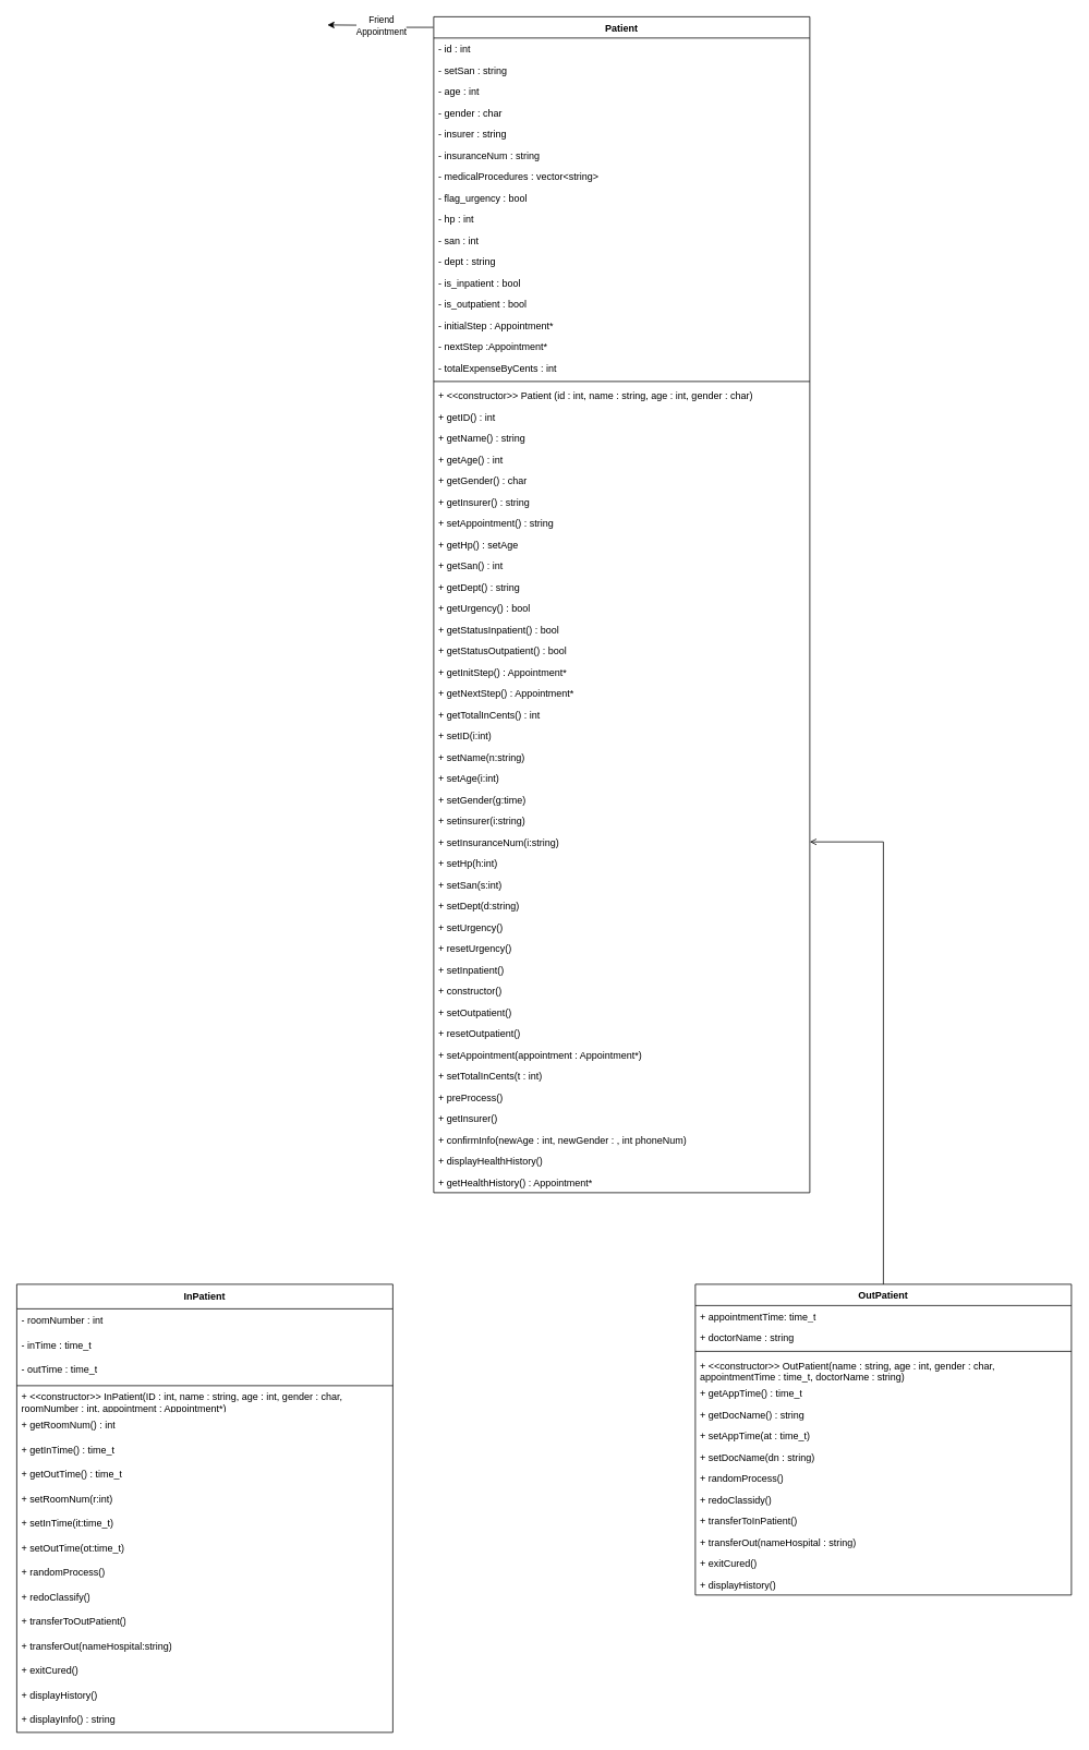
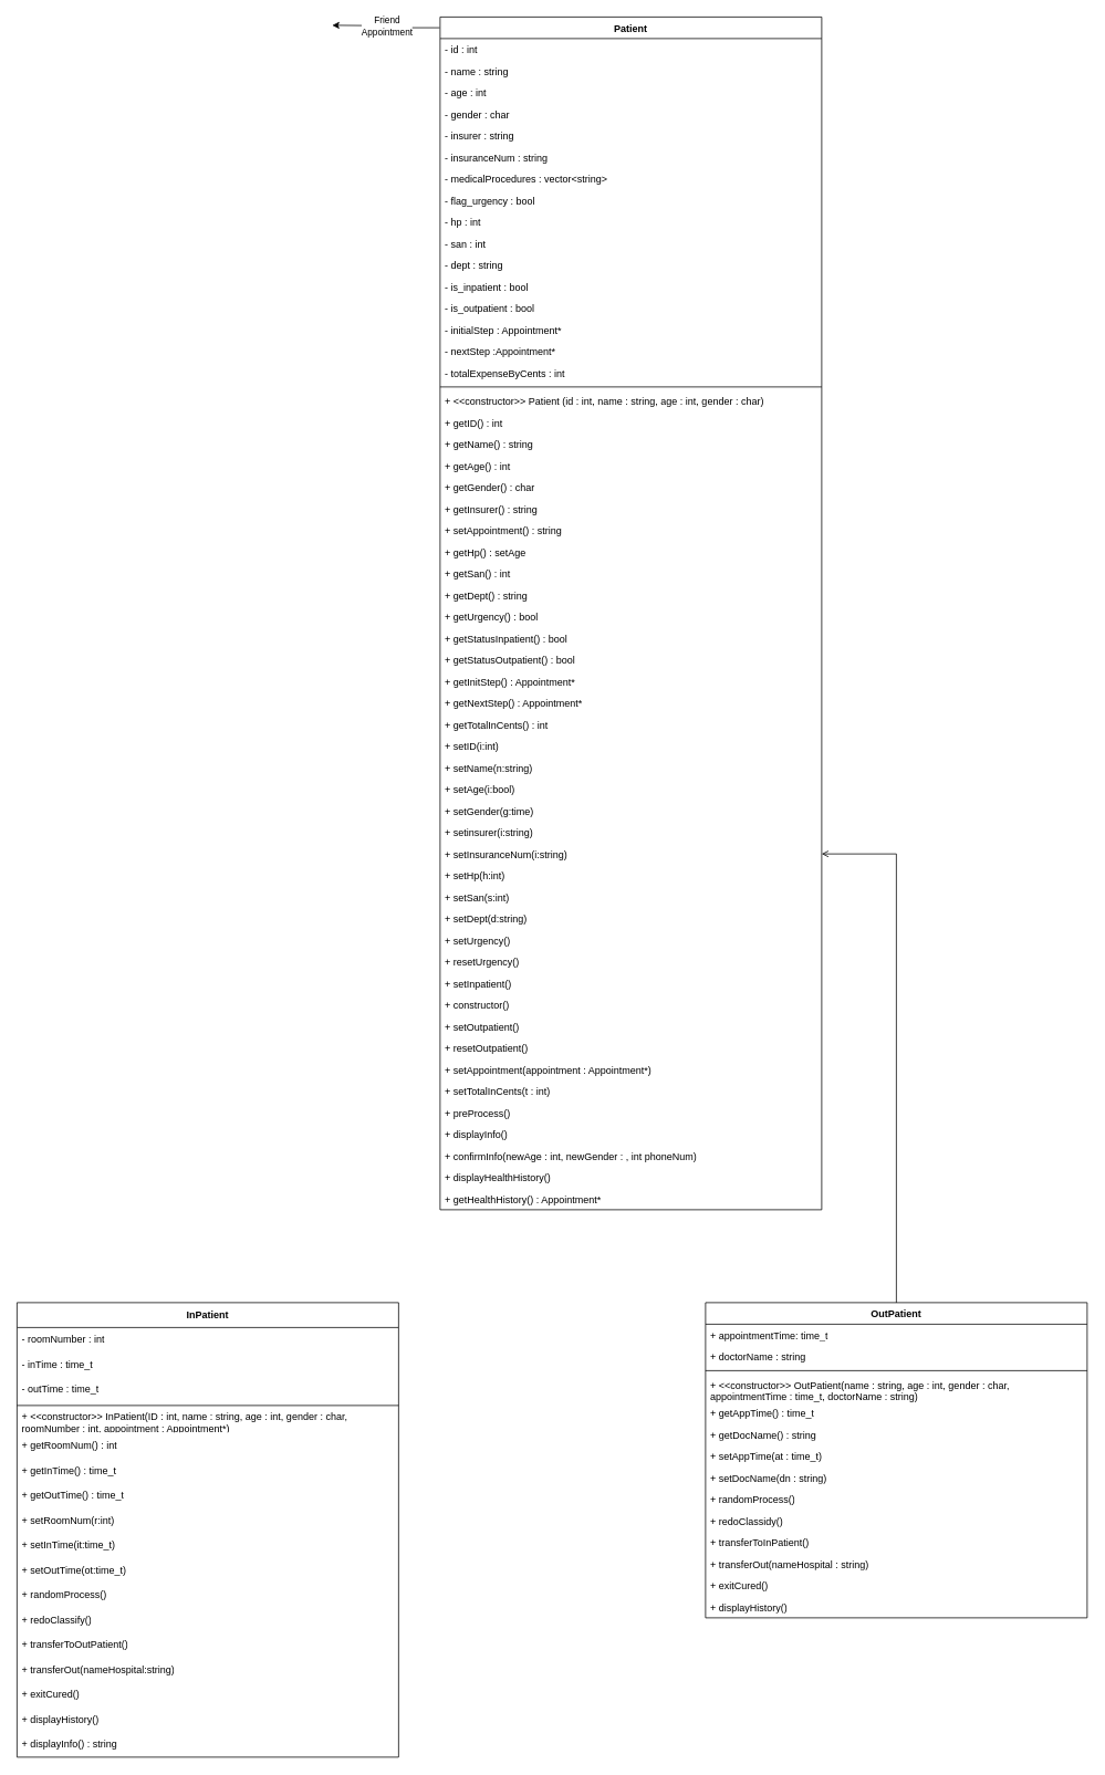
- <mxCell id="5" value="- setSan : string" style="text;align=left;verticalAlign=top;spacingLeft=4;spacingRight=4;overflow=hidden;rotatable=0;points=[[0,0.5],[1,0.5]];portConstraint=eastwest;" vertex="1" parent="3"><mxGeometry y="52" width="460" height="26" as="geometry" /></mxCell>
+ <mxCell id="5" value="- name : string" style="text;align=left;verticalAlign=top;spacingLeft=4;spacingRight=4;overflow=hidden;rotatable=0;points=[[0,0.5],[1,0.5]];portConstraint=eastwest;" vertex="1" parent="3"><mxGeometry y="52" width="460" height="26" as="geometry" /></mxCell>
- <mxCell id="39" value="+ setAge(i:int)" style="text;align=left;verticalAlign=top;spacingLeft=4;spacingRight=4;overflow=hidden;rotatable=0;points=[[0,0.5],[1,0.5]];portConstraint=eastwest;" vertex="1" parent="3"><mxGeometry y="918" width="460" height="26" as="geometry" /></mxCell>
+ <mxCell id="39" value="+ setAge(i:bool)" style="text;align=left;verticalAlign=top;spacingLeft=4;spacingRight=4;overflow=hidden;rotatable=0;points=[[0,0.5],[1,0.5]];portConstraint=eastwest;" vertex="1" parent="3"><mxGeometry y="918" width="460" height="26" as="geometry" /></mxCell>
- <mxCell id="55" value="+ getInsurer()" style="text;align=left;verticalAlign=top;spacingLeft=4;spacingRight=4;overflow=hidden;rotatable=0;points=[[0,0.5],[1,0.5]];portConstraint=eastwest;" vertex="1" parent="3"><mxGeometry y="1334" width="460" height="26" as="geometry" /></mxCell>
+ <mxCell id="55" value="+ displayInfo()" style="text;align=left;verticalAlign=top;spacingLeft=4;spacingRight=4;overflow=hidden;rotatable=0;points=[[0,0.5],[1,0.5]];portConstraint=eastwest;" vertex="1" parent="3"><mxGeometry y="1334" width="460" height="26" as="geometry" /></mxCell>
